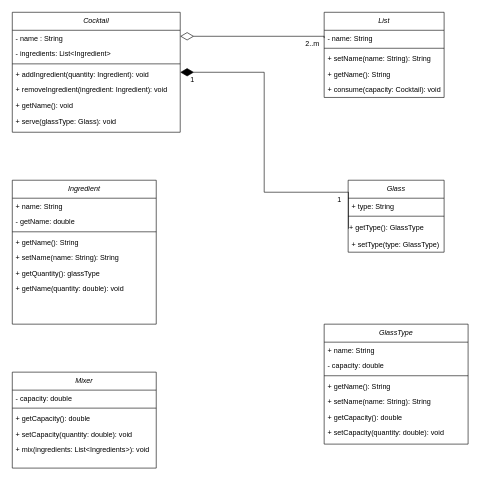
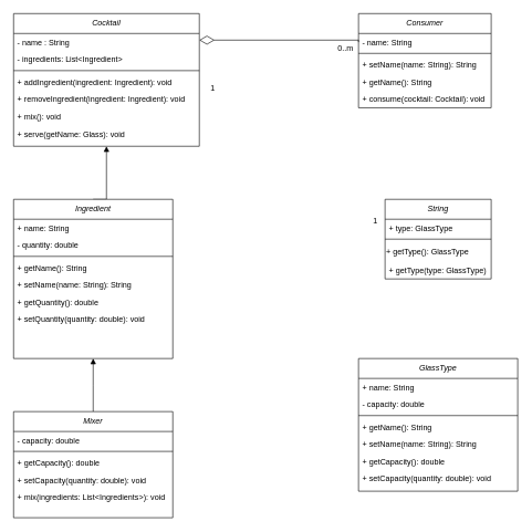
- <mxCell id="25" value="List" style="swimlane;fontStyle=2;align=center;verticalAlign=top;childLayout=stackLayout;horizontal=1;startSize=30;horizontalStack=0;resizeParent=1;resizeLast=0;collapsible=1;marginBottom=0;rounded=0;shadow=0;strokeWidth=1;" parent="1" vertex="1"><mxGeometry x="540" y="20" width="200" height="142" as="geometry"><mxRectangle x="230" y="140" width="160" height="26" as="alternateBounds" /></mxGeometry></mxCell>
+ <mxCell id="25" value="Consumer" style="swimlane;fontStyle=2;align=center;verticalAlign=top;childLayout=stackLayout;horizontal=1;startSize=30;horizontalStack=0;resizeParent=1;resizeLast=0;collapsible=1;marginBottom=0;rounded=0;shadow=0;strokeWidth=1;" parent="1" vertex="1"><mxGeometry x="540" y="20" width="200" height="142" as="geometry"><mxRectangle x="230" y="140" width="160" height="26" as="alternateBounds" /></mxGeometry></mxCell>
- <mxCell id="47" value="2..m" style="text;html=1;align=center;verticalAlign=middle;resizable=0;points=[];autosize=1;strokeColor=none;fillColor=none;" vertex="1" parent="1"><mxGeometry x="495" y="58" width="50" height="30" as="geometry" /></mxCell>
+ <mxCell id="47" value="0..m" style="text;html=1;align=center;verticalAlign=middle;resizable=0;points=[];autosize=1;strokeColor=none;fillColor=none;" vertex="1" parent="1"><mxGeometry x="495" y="58" width="50" height="30" as="geometry" /></mxCell>
- <mxCell id="46" style="edgeStyle=orthogonalEdgeStyle;rounded=0;orthogonalLoop=1;jettySize=auto;html=1;entryX=0.004;entryY=0.564;entryDx=0;entryDy=0;entryPerimeter=0;endArrow=none;endFill=0;startArrow=diamondThin;startFill=1;endSize=20;startSize=20;" parent="1" source="4" target="23" edge="1"><mxGeometry relative="1" as="geometry"><Array as="points"><mxPoint x="440" y="120" /><mxPoint x="440" y="320" /><mxPoint x="581" y="320" /></Array></mxGeometry></mxCell>
- <mxCell id="8" value="+ addIngredient(quantity: Ingredient): void&#10;" style="text;align=left;verticalAlign=top;spacingLeft=4;spacingRight=4;overflow=hidden;rotatable=0;points=[[0,0.5],[1,0.5]];portConstraint=eastwest;" parent="4" vertex="1"><mxGeometry y="90" width="280" height="26" as="geometry" /></mxCell>
+ <mxCell id="8" value="+ addIngredient(ingredient: Ingredient): void&#10;" style="text;align=left;verticalAlign=top;spacingLeft=4;spacingRight=4;overflow=hidden;rotatable=0;points=[[0,0.5],[1,0.5]];portConstraint=eastwest;" parent="4" vertex="1"><mxGeometry y="90" width="280" height="26" as="geometry" /></mxCell>
- <mxCell id="30" value="+ consume(capacity: Cocktail): void" style="text;align=left;verticalAlign=top;spacingLeft=4;spacingRight=4;overflow=hidden;rotatable=0;points=[[0,0.5],[1,0.5]];portConstraint=eastwest;" parent="25" vertex="1"><mxGeometry y="116" width="200" height="26" as="geometry" /></mxCell>
+ <mxCell id="30" value="+ consume(cocktail: Cocktail): void" style="text;align=left;verticalAlign=top;spacingLeft=4;spacingRight=4;overflow=hidden;rotatable=0;points=[[0,0.5],[1,0.5]];portConstraint=eastwest;" parent="25" vertex="1"><mxGeometry y="116" width="200" height="26" as="geometry" /></mxCell>
- <mxCell id="10" value="+ getName(): void" style="text;align=left;verticalAlign=top;spacingLeft=4;spacingRight=4;overflow=hidden;rotatable=0;points=[[0,0.5],[1,0.5]];portConstraint=eastwest;" parent="4" vertex="1"><mxGeometry y="142" width="280" height="26" as="geometry" /></mxCell>
+ <mxCell id="10" value="+ mix(): void" style="text;align=left;verticalAlign=top;spacingLeft=4;spacingRight=4;overflow=hidden;rotatable=0;points=[[0,0.5],[1,0.5]];portConstraint=eastwest;" parent="4" vertex="1"><mxGeometry y="142" width="280" height="26" as="geometry" /></mxCell>
- <mxCell id="11" value="+ serve(glassType: Glass): void" style="text;align=left;verticalAlign=top;spacingLeft=4;spacingRight=4;overflow=hidden;rotatable=0;points=[[0,0.5],[1,0.5]];portConstraint=eastwest;" parent="4" vertex="1"><mxGeometry y="168" width="280" height="26" as="geometry" /></mxCell>
+ <mxCell id="11" value="+ serve(getName: Glass): void" style="text;align=left;verticalAlign=top;spacingLeft=4;spacingRight=4;overflow=hidden;rotatable=0;points=[[0,0.5],[1,0.5]];portConstraint=eastwest;" parent="4" vertex="1"><mxGeometry y="168" width="280" height="26" as="geometry" /></mxCell>
+ <mxCell id="2" style="edgeStyle=orthogonalEdgeStyle;rounded=0;orthogonalLoop=1;jettySize=auto;html=1;entryX=0.5;entryY=0;entryDx=0;entryDy=0;endArrow=none;endFill=0;startArrow=block;startFill=1;" parent="1" source="4" target="12" edge="1"><mxGeometry relative="1" as="geometry"><Array as="points"><mxPoint x="160" y="300" /></Array></mxGeometry></mxCell>
- <mxCell id="20" value="Glass" style="swimlane;fontStyle=2;align=center;verticalAlign=top;childLayout=stackLayout;horizontal=1;startSize=30;horizontalStack=0;resizeParent=1;resizeLast=0;collapsible=1;marginBottom=0;rounded=0;shadow=0;strokeWidth=1;" parent="1" vertex="1"><mxGeometry x="580" y="300" width="160" height="120" as="geometry"><mxRectangle x="230" y="140" width="160" height="26" as="alternateBounds" /></mxGeometry></mxCell>
+ <mxCell id="20" value="String" style="swimlane;fontStyle=2;align=center;verticalAlign=top;childLayout=stackLayout;horizontal=1;startSize=30;horizontalStack=0;resizeParent=1;resizeLast=0;collapsible=1;marginBottom=0;rounded=0;shadow=0;strokeWidth=1;" parent="1" vertex="1"><mxGeometry x="580" y="300" width="160" height="120" as="geometry"><mxRectangle x="230" y="140" width="160" height="26" as="alternateBounds" /></mxGeometry></mxCell>
- <mxCell id="21" value="+ type: String" style="text;align=left;verticalAlign=top;spacingLeft=4;spacingRight=4;overflow=hidden;rotatable=0;points=[[0,0.5],[1,0.5]];portConstraint=eastwest;" parent="20" vertex="1"><mxGeometry y="30" width="160" height="26" as="geometry" /></mxCell>
+ <mxCell id="21" value="+ type: GlassType" style="text;align=left;verticalAlign=top;spacingLeft=4;spacingRight=4;overflow=hidden;rotatable=0;points=[[0,0.5],[1,0.5]];portConstraint=eastwest;" parent="20" vertex="1"><mxGeometry y="30" width="160" height="26" as="geometry" /></mxCell>
- <mxCell id="14" value="- getName: double" style="text;align=left;verticalAlign=top;spacingLeft=4;spacingRight=4;overflow=hidden;rotatable=0;points=[[0,0.5],[1,0.5]];portConstraint=eastwest;" parent="12" vertex="1"><mxGeometry y="56" width="240" height="26" as="geometry" /></mxCell>
+ <mxCell id="14" value="- quantity: double" style="text;align=left;verticalAlign=top;spacingLeft=4;spacingRight=4;overflow=hidden;rotatable=0;points=[[0,0.5],[1,0.5]];portConstraint=eastwest;" parent="12" vertex="1"><mxGeometry y="56" width="240" height="26" as="geometry" /></mxCell>
- <mxCell id="24" value="+ setType(type: GlassType)" style="text;align=left;verticalAlign=top;spacingLeft=4;spacingRight=4;overflow=hidden;rotatable=0;points=[[0,0.5],[1,0.5]];portConstraint=eastwest;" parent="20" vertex="1"><mxGeometry y="94" width="160" height="26" as="geometry" /></mxCell>
+ <mxCell id="24" value="+ getType(type: GlassType)" style="text;align=left;verticalAlign=top;spacingLeft=4;spacingRight=4;overflow=hidden;rotatable=0;points=[[0,0.5],[1,0.5]];portConstraint=eastwest;" parent="20" vertex="1"><mxGeometry y="94" width="160" height="26" as="geometry" /></mxCell>
- <mxCell id="18" value="+ getQuantity(): glassType" style="text;align=left;verticalAlign=top;spacingLeft=4;spacingRight=4;overflow=hidden;rotatable=0;points=[[0,0.5],[1,0.5]];portConstraint=eastwest;" parent="12" vertex="1"><mxGeometry y="142" width="240" height="26" as="geometry" /></mxCell>
+ <mxCell id="18" value="+ getQuantity(): double" style="text;align=left;verticalAlign=top;spacingLeft=4;spacingRight=4;overflow=hidden;rotatable=0;points=[[0,0.5],[1,0.5]];portConstraint=eastwest;" parent="12" vertex="1"><mxGeometry y="142" width="240" height="26" as="geometry" /></mxCell>
- <mxCell id="19" value="+ getName(quantity: double): void" style="text;align=left;verticalAlign=top;spacingLeft=4;spacingRight=4;overflow=hidden;rotatable=0;points=[[0,0.5],[1,0.5]];portConstraint=eastwest;" parent="12" vertex="1"><mxGeometry y="168" width="240" height="26" as="geometry" /></mxCell>
+ <mxCell id="19" value="+ setQuantity(quantity: double): void" style="text;align=left;verticalAlign=top;spacingLeft=4;spacingRight=4;overflow=hidden;rotatable=0;points=[[0,0.5],[1,0.5]];portConstraint=eastwest;" parent="12" vertex="1"><mxGeometry y="168" width="240" height="26" as="geometry" /></mxCell>
+ <mxCell id="31" style="edgeStyle=orthogonalEdgeStyle;rounded=0;orthogonalLoop=1;jettySize=auto;html=1;entryX=0.5;entryY=1;entryDx=0;entryDy=0;endArrow=block;endFill=1;startArrow=none;startFill=0;" parent="1" source="32" target="12" edge="1"><mxGeometry relative="1" as="geometry"><Array as="points"><mxPoint x="140" y="580" /><mxPoint x="140" y="580" /></Array></mxGeometry></mxCell>
